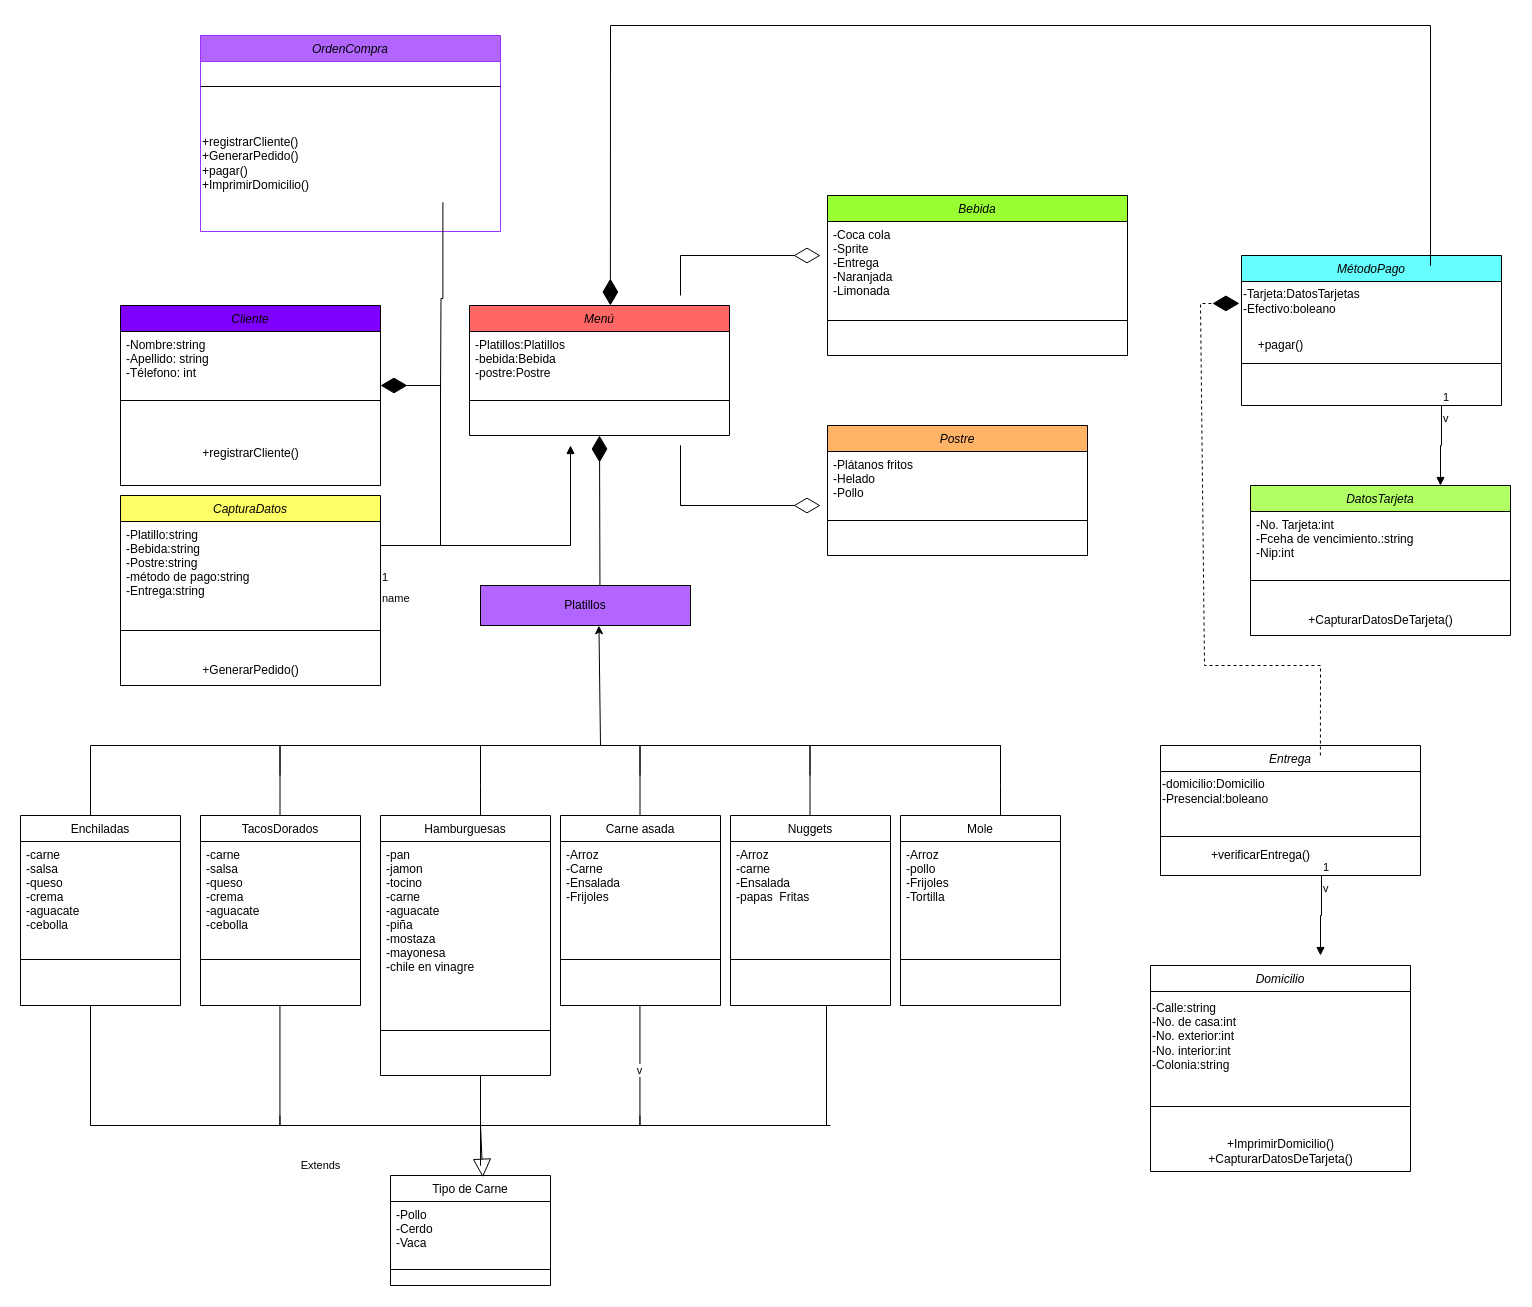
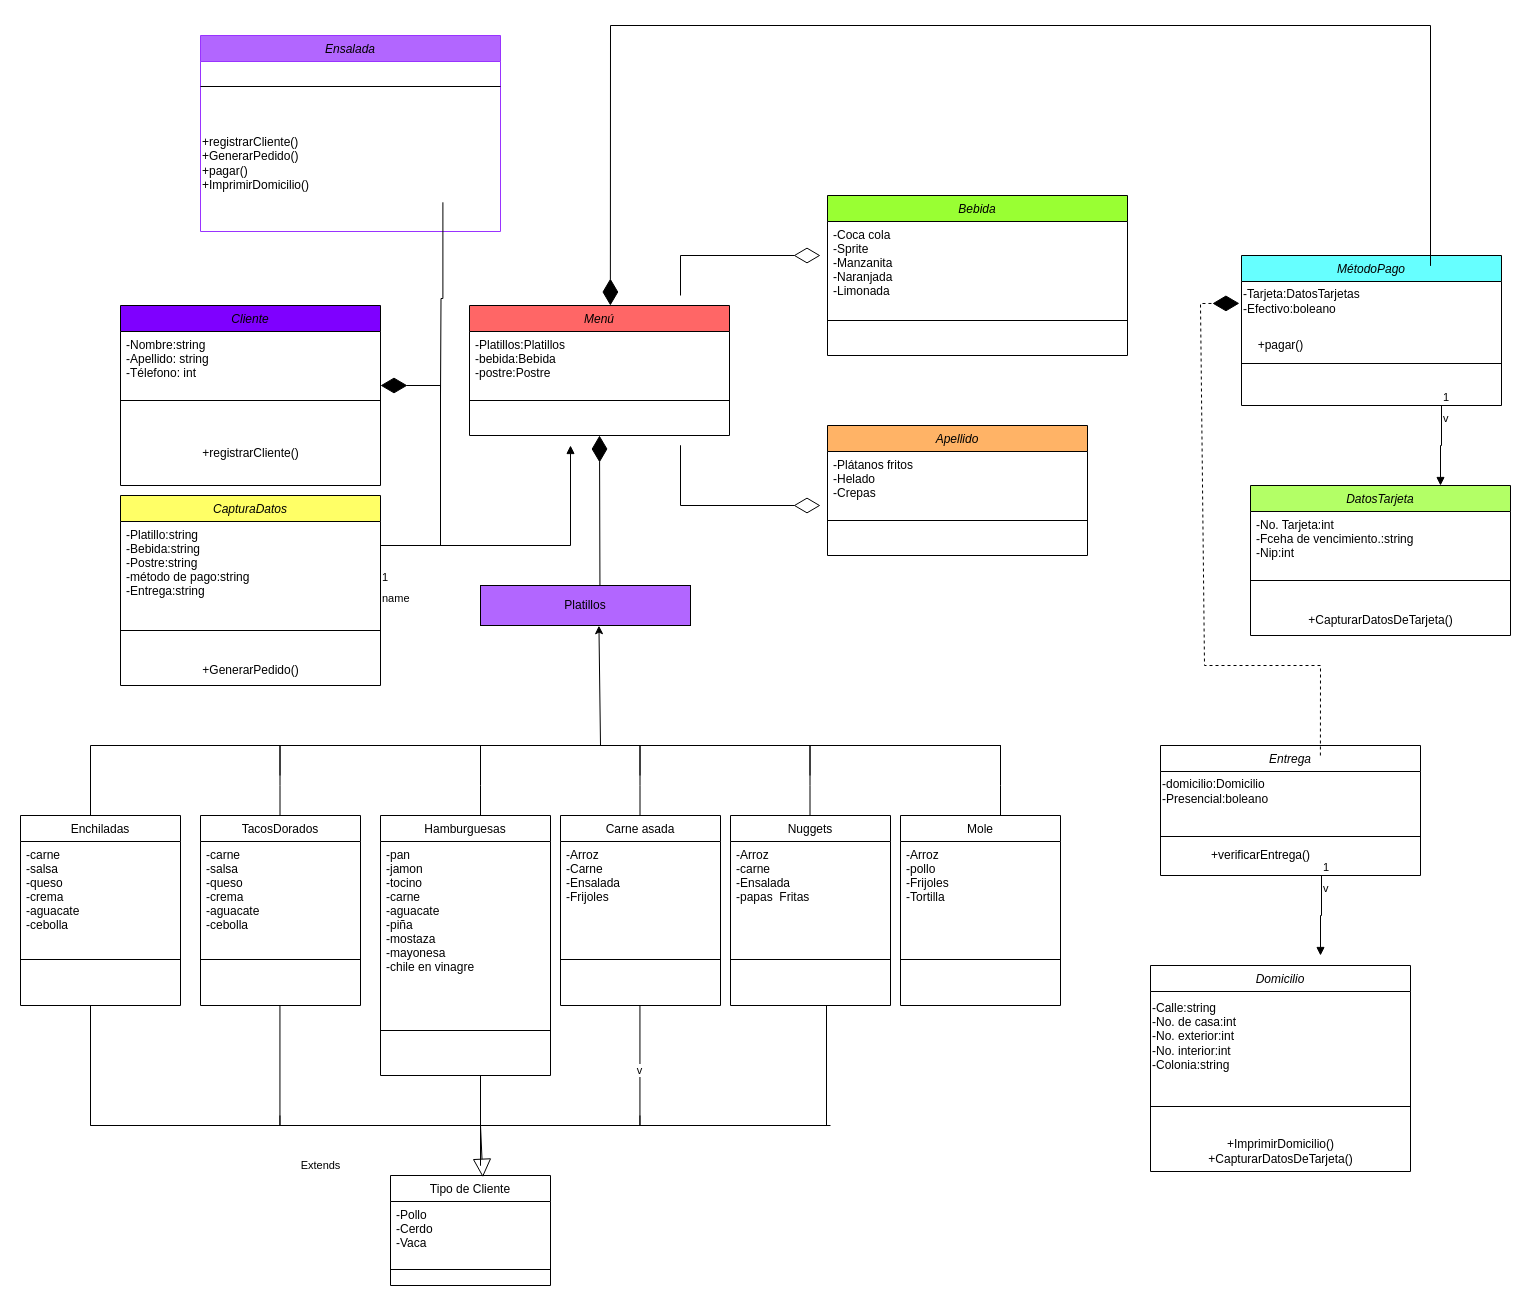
- <mxCell id="59" value="OrdenCompra" style="swimlane;fontStyle=2;align=center;verticalAlign=top;childLayout=stackLayout;horizontal=1;startSize=26;horizontalStack=0;resizeParent=1;resizeLast=0;collapsible=1;marginBottom=0;rounded=0;shadow=0;strokeWidth=1;strokeColor=#9933FF;fillColor=#B266FF;" vertex="1" parent="1"><mxGeometry x="200" y="30" width="300" height="196" as="geometry"><mxRectangle x="230" y="140" width="160" height="26" as="alternateBounds" /></mxGeometry></mxCell>
+ <mxCell id="59" value="Ensalada" style="swimlane;fontStyle=2;align=center;verticalAlign=top;childLayout=stackLayout;horizontal=1;startSize=26;horizontalStack=0;resizeParent=1;resizeLast=0;collapsible=1;marginBottom=0;rounded=0;shadow=0;strokeWidth=1;strokeColor=#9933FF;fillColor=#B266FF;" vertex="1" parent="1"><mxGeometry x="200" y="30" width="300" height="196" as="geometry"><mxRectangle x="230" y="140" width="160" height="26" as="alternateBounds" /></mxGeometry></mxCell>
- <mxCell id="32" value="-Coca cola&#10;-Sprite&#10;-Entrega&#10;-Naranjada&#10;-Limonada" style="text;align=left;verticalAlign=top;spacingLeft=4;spacingRight=4;overflow=hidden;rotatable=0;points=[[0,0.5],[1,0.5]];portConstraint=eastwest;rounded=0;shadow=0;html=0;" vertex="1" parent="31"><mxGeometry y="26" width="300" height="84" as="geometry" /></mxCell>
+ <mxCell id="32" value="-Coca cola&#10;-Sprite&#10;-Manzanita&#10;-Naranjada&#10;-Limonada" style="text;align=left;verticalAlign=top;spacingLeft=4;spacingRight=4;overflow=hidden;rotatable=0;points=[[0,0.5],[1,0.5]];portConstraint=eastwest;rounded=0;shadow=0;html=0;" vertex="1" parent="31"><mxGeometry y="26" width="300" height="84" as="geometry" /></mxCell>
- <mxCell id="49" value="Postre" style="swimlane;fontStyle=2;align=center;verticalAlign=top;childLayout=stackLayout;horizontal=1;startSize=26;horizontalStack=0;resizeParent=1;resizeLast=0;collapsible=1;marginBottom=0;rounded=0;shadow=0;strokeWidth=1;fillColor=#FFB366;" vertex="1" parent="1"><mxGeometry x="827" y="420" width="260" height="130" as="geometry"><mxRectangle x="230" y="140" width="160" height="26" as="alternateBounds" /></mxGeometry></mxCell>
+ <mxCell id="49" value="Apellido" style="swimlane;fontStyle=2;align=center;verticalAlign=top;childLayout=stackLayout;horizontal=1;startSize=26;horizontalStack=0;resizeParent=1;resizeLast=0;collapsible=1;marginBottom=0;rounded=0;shadow=0;strokeWidth=1;fillColor=#FFB366;" vertex="1" parent="1"><mxGeometry x="827" y="420" width="260" height="130" as="geometry"><mxRectangle x="230" y="140" width="160" height="26" as="alternateBounds" /></mxGeometry></mxCell>
- <mxCell id="50" value="-Plátanos fritos&#10;-Helado&#10;-Pollo&#10;" style="text;align=left;verticalAlign=top;spacingLeft=4;spacingRight=4;overflow=hidden;rotatable=0;points=[[0,0.5],[1,0.5]];portConstraint=eastwest;rounded=0;shadow=0;html=0;" vertex="1" parent="49"><mxGeometry y="26" width="260" height="44" as="geometry" /></mxCell>
+ <mxCell id="50" value="-Plátanos fritos&#10;-Helado&#10;-Crepas&#10;" style="text;align=left;verticalAlign=top;spacingLeft=4;spacingRight=4;overflow=hidden;rotatable=0;points=[[0,0.5],[1,0.5]];portConstraint=eastwest;rounded=0;shadow=0;html=0;" vertex="1" parent="49"><mxGeometry y="26" width="260" height="44" as="geometry" /></mxCell>
- <mxCell id="62" value="Tipo de Carne" style="swimlane;fontStyle=0;align=center;verticalAlign=top;childLayout=stackLayout;horizontal=1;startSize=26;horizontalStack=0;resizeParent=1;resizeLast=0;collapsible=1;marginBottom=0;rounded=0;shadow=0;strokeWidth=1;" vertex="1" parent="1"><mxGeometry x="390" y="1170" width="160" height="110" as="geometry"><mxRectangle x="130" y="380" width="160" height="26" as="alternateBounds" /></mxGeometry></mxCell>
+ <mxCell id="62" value="Tipo de Cliente" style="swimlane;fontStyle=0;align=center;verticalAlign=top;childLayout=stackLayout;horizontal=1;startSize=26;horizontalStack=0;resizeParent=1;resizeLast=0;collapsible=1;marginBottom=0;rounded=0;shadow=0;strokeWidth=1;" vertex="1" parent="1"><mxGeometry x="390" y="1170" width="160" height="110" as="geometry"><mxRectangle x="130" y="380" width="160" height="26" as="alternateBounds" /></mxGeometry></mxCell>
